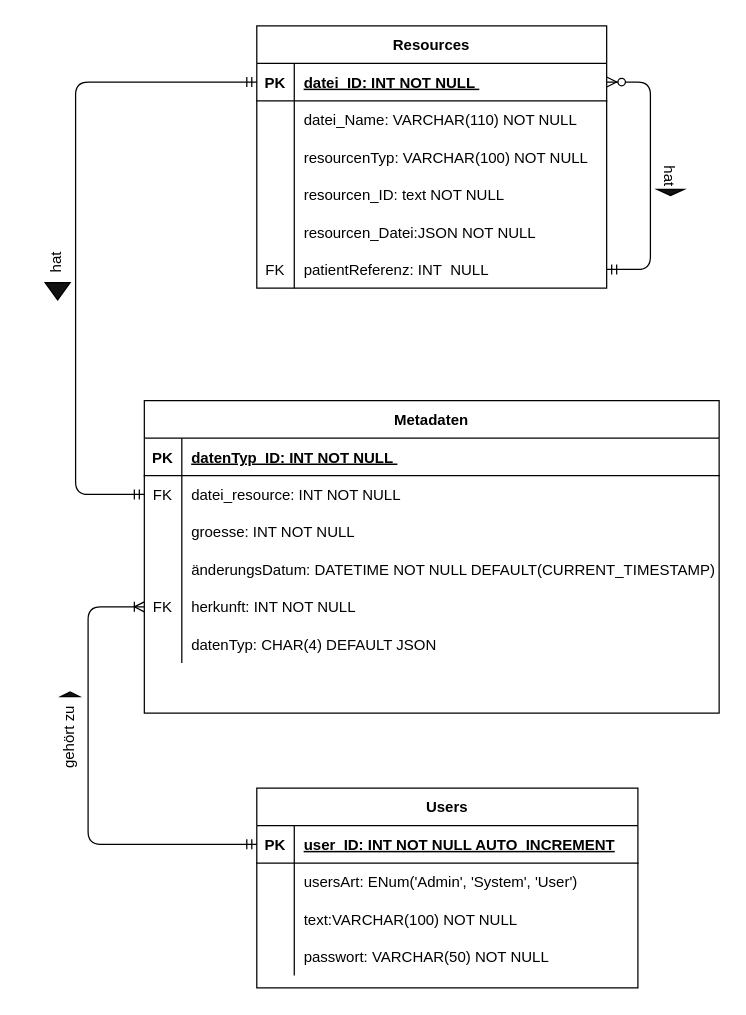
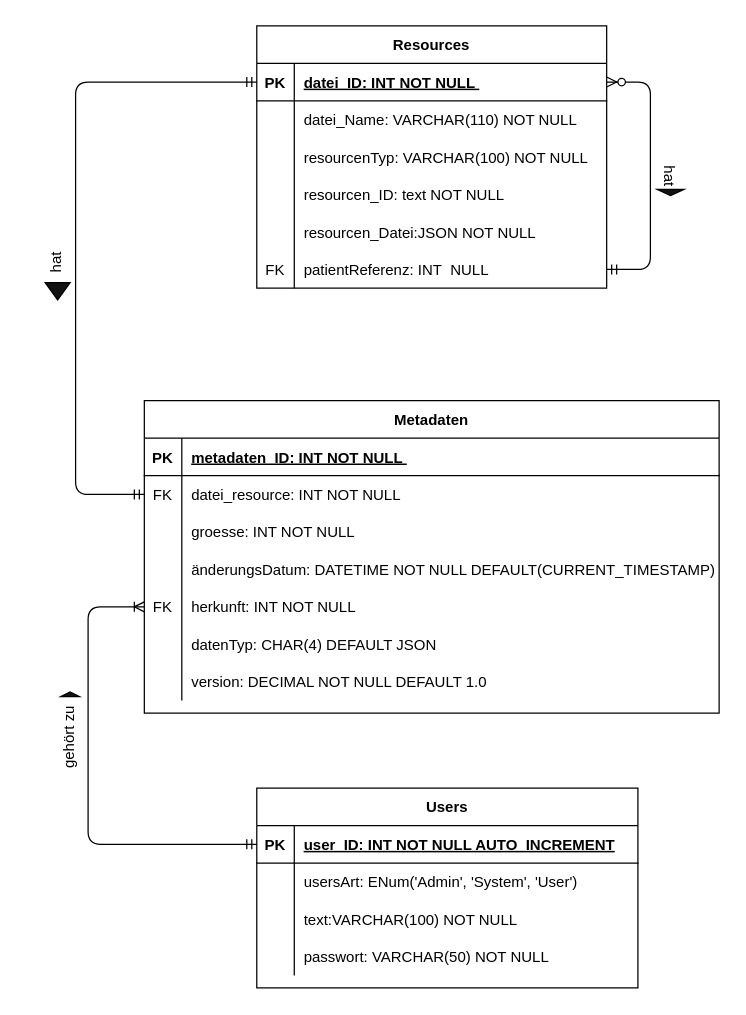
- <mxCell id="5" value="datenTyp_ID: INT NOT NULL " style="shape=partialRectangle;overflow=hidden;connectable=0;fillColor=none;top=0;left=0;bottom=0;right=0;align=left;spacingLeft=6;fontStyle=5;" parent="3" vertex="1"><mxGeometry x="30" width="430" height="30" as="geometry" /></mxCell>
+ <mxCell id="5" value="metadaten_ID: INT NOT NULL " style="shape=partialRectangle;overflow=hidden;connectable=0;fillColor=none;top=0;left=0;bottom=0;right=0;align=left;spacingLeft=6;fontStyle=5;" parent="3" vertex="1"><mxGeometry x="30" width="430" height="30" as="geometry" /></mxCell>
+ <mxCell id="23" value="version: DECIMAL NOT NULL DEFAULT 1.0" style="shape=partialRectangle;overflow=hidden;connectable=0;fillColor=none;top=0;left=0;bottom=0;right=0;align=left;spacingLeft=6;" parent="21" vertex="1"><mxGeometry x="30" width="430" height="30" as="geometry" /></mxCell>
